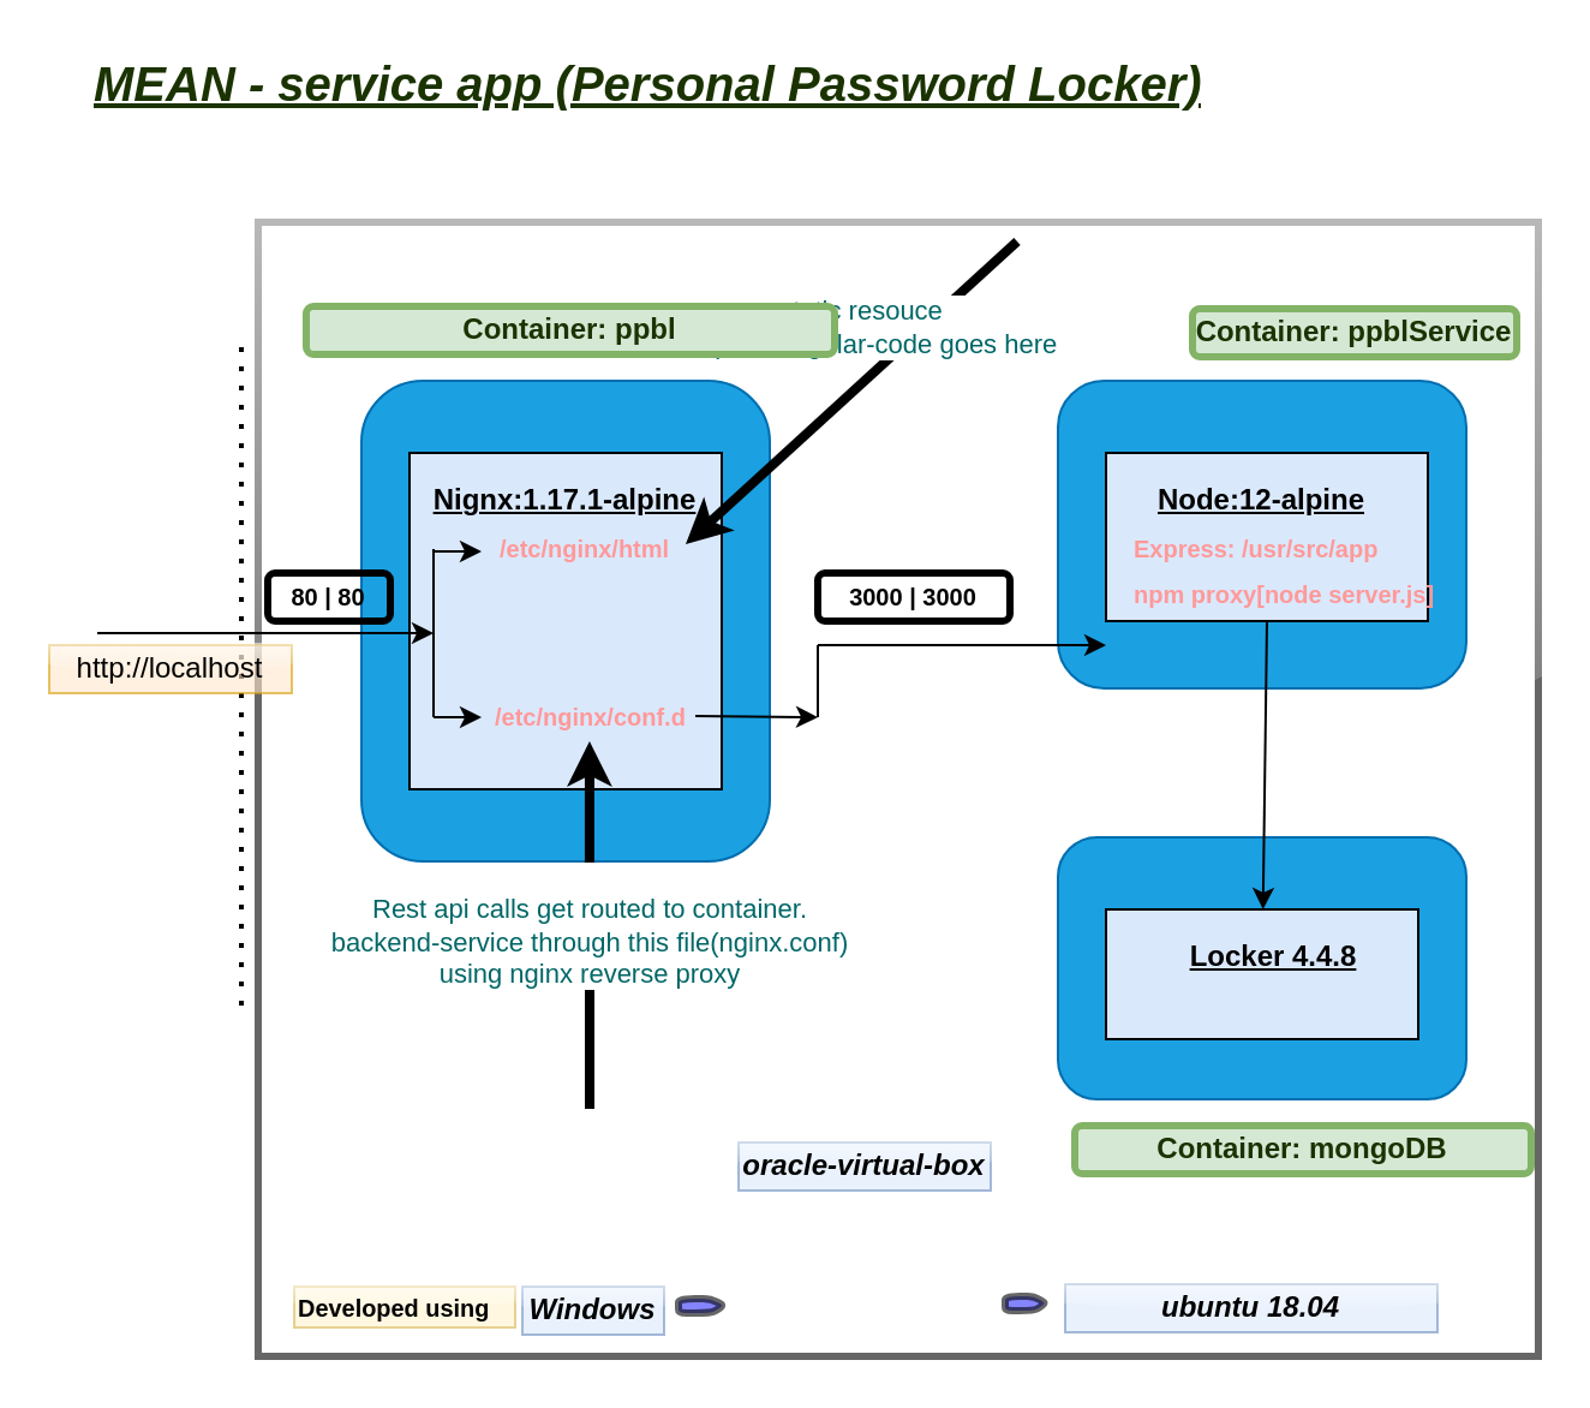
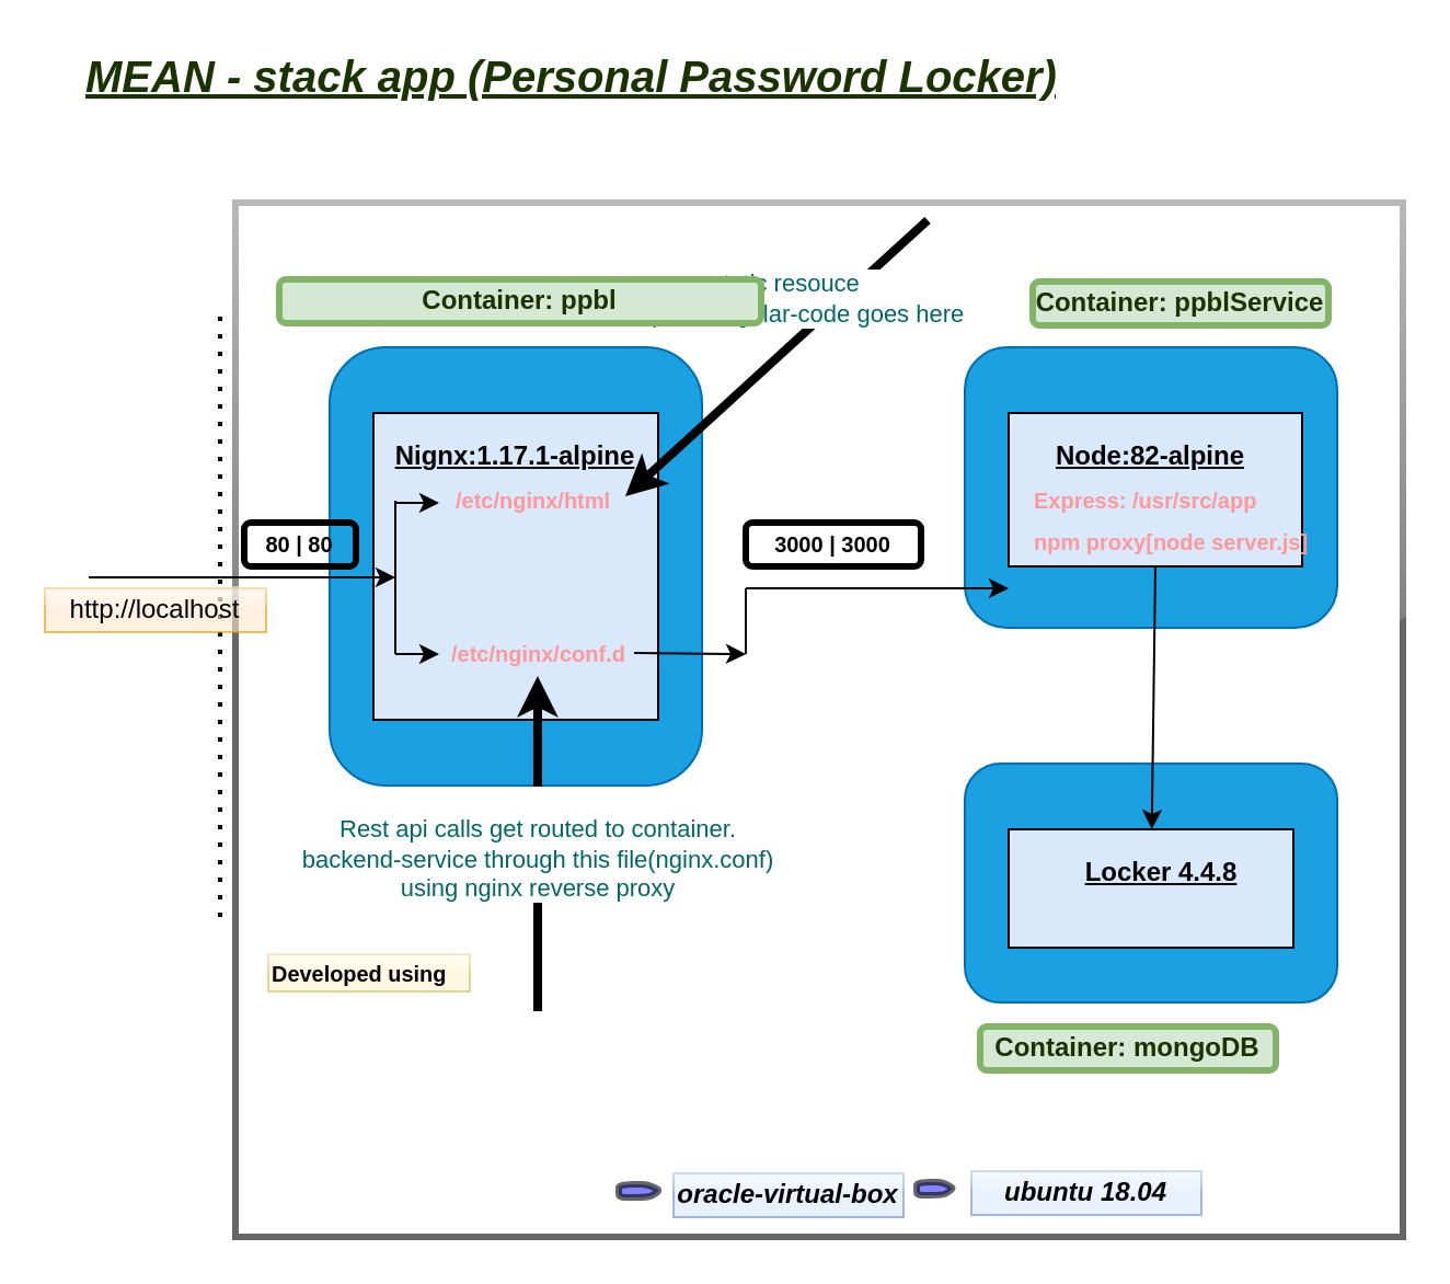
- <mxCell id="30" value="&lt;h1&gt;MEAN - service app (Personal Password Locker)&lt;br&gt;&lt;/h1&gt;&lt;p&gt;&lt;br&gt;&lt;/p&gt;" style="text;html=1;strokeColor=none;fillColor=none;spacing=5;spacingTop=-20;whiteSpace=wrap;overflow=hidden;rounded=0;glass=0;fontSize=10;align=left;fontStyle=6;fontColor=#1A3300;" parent="1" vertex="1"><mxGeometry x="34" y="20" width="478" height="39" as="geometry" /></mxCell>
+ <mxCell id="30" value="&lt;h1&gt;MEAN - stack app (Personal Password Locker)&lt;br&gt;&lt;/h1&gt;&lt;p&gt;&lt;br&gt;&lt;/p&gt;" style="text;html=1;strokeColor=none;fillColor=none;spacing=5;spacingTop=-20;whiteSpace=wrap;overflow=hidden;rounded=0;glass=0;fontSize=10;align=left;fontStyle=6;fontColor=#1A3300;" parent="1" vertex="1"><mxGeometry x="34" y="20" width="478" height="39" as="geometry" /></mxCell>
- <mxCell id="32" value="Container: ppblService" style="text;html=1;align=center;verticalAlign=middle;whiteSpace=wrap;rounded=1;glass=0;fontSize=12;strokeColor=#82b366;strokeWidth=3;fillColor=#d5e8d4;fontStyle=1;fontColor=#1A3300;" parent="1" vertex="1"><mxGeometry x="496" y="128" width="135" height="20" as="geometry" /></mxCell>
+ <mxCell id="32" value="Container: ppblService" style="text;html=1;align=center;verticalAlign=middle;whiteSpace=wrap;rounded=1;glass=0;fontSize=12;strokeColor=#82b366;strokeWidth=3;fillColor=#d5e8d4;fontStyle=1;fontColor=#1A3300;" parent="1" vertex="1"><mxGeometry x="471" y="128" width="135" height="20" as="geometry" /></mxCell>
- <mxCell id="15" value="Node:12-alpine" style="text;html=1;strokeColor=none;fillColor=none;align=center;verticalAlign=middle;whiteSpace=wrap;rounded=0;strokeWidth=8;glass=0;fontStyle=5" parent="1" vertex="1"><mxGeometry x="465" y="198" width="120" height="20" as="geometry" /></mxCell>
+ <mxCell id="15" value="Node:82-alpine" style="text;html=1;strokeColor=none;fillColor=none;align=center;verticalAlign=middle;whiteSpace=wrap;rounded=0;strokeWidth=8;glass=0;fontStyle=5" parent="1" vertex="1"><mxGeometry x="465" y="198" width="120" height="20" as="geometry" /></mxCell>
- <mxCell id="31" value="Container: mongoDB" style="text;html=1;align=center;verticalAlign=middle;whiteSpace=wrap;rounded=1;glass=0;fontSize=12;strokeColor=#82b366;strokeWidth=3;fillColor=#d5e8d4;fontStyle=1;fontColor=#1A3300;" parent="1" vertex="1"><mxGeometry x="447" y="468" width="190" height="20" as="geometry" /></mxCell>
+ <mxCell id="31" value="Container: mongoDB" style="text;html=1;align=center;verticalAlign=middle;whiteSpace=wrap;rounded=1;glass=0;fontSize=12;strokeColor=#82b366;strokeWidth=3;fillColor=#d5e8d4;fontStyle=1;fontColor=#1A3300;" parent="1" vertex="1"><mxGeometry x="447" y="468" width="135" height="20" as="geometry" /></mxCell>
- <mxCell id="40" value="oracle-virtual-box" style="text;html=1;strokeColor=#6c8ebf;fillColor=#dae8fc;align=center;verticalAlign=middle;whiteSpace=wrap;rounded=0;glass=1;fontSize=12;opacity=60;fontStyle=3" parent="1" vertex="1"><mxGeometry x="307" y="475" width="105" height="20" as="geometry" /></mxCell>
+ <mxCell id="40" value="oracle-virtual-box" style="text;html=1;strokeColor=#6c8ebf;fillColor=#dae8fc;align=center;verticalAlign=middle;whiteSpace=wrap;rounded=0;glass=1;fontSize=12;opacity=60;fontStyle=3" parent="1" vertex="1"><mxGeometry x="307" y="535" width="105" height="20" as="geometry" /></mxCell>
- <mxCell id="36" value="&lt;h5&gt;Developed using&amp;nbsp;&amp;nbsp;&amp;nbsp; &lt;/h5&gt;" style="text;html=1;strokeColor=#d6b656;fillColor=#fff2cc;align=center;verticalAlign=middle;whiteSpace=wrap;rounded=0;glass=1;fontSize=12;opacity=60;" parent="1" vertex="1"><mxGeometry x="122" y="535" width="92" height="17" as="geometry" /></mxCell>
+ <mxCell id="36" value="&lt;h5&gt;Developed using&amp;nbsp;&amp;nbsp;&amp;nbsp; &lt;/h5&gt;" style="text;html=1;strokeColor=#d6b656;fillColor=#fff2cc;align=center;verticalAlign=middle;whiteSpace=wrap;rounded=0;glass=1;fontSize=12;opacity=60;" parent="1" vertex="1"><mxGeometry x="122" y="435" width="92" height="17" as="geometry" /></mxCell>
- <mxCell id="41" value="ubuntu 18.04" style="text;html=1;strokeColor=#6c8ebf;fillColor=#dae8fc;align=center;verticalAlign=middle;whiteSpace=wrap;rounded=0;glass=1;fontSize=12;opacity=60;fontStyle=3" parent="1" vertex="1"><mxGeometry x="443" y="534" width="155" height="20" as="geometry" /></mxCell>
+ <mxCell id="41" value="ubuntu 18.04" style="text;html=1;strokeColor=#6c8ebf;fillColor=#dae8fc;align=center;verticalAlign=middle;whiteSpace=wrap;rounded=0;glass=1;fontSize=12;opacity=60;fontStyle=3" parent="1" vertex="1"><mxGeometry x="443" y="534" width="105" height="20" as="geometry" /></mxCell>
- <mxCell id="39" value="Windows" style="text;html=1;strokeColor=#6c8ebf;fillColor=#dae8fc;align=center;verticalAlign=middle;whiteSpace=wrap;rounded=0;glass=1;fontSize=12;opacity=60;fontStyle=3" parent="1" vertex="1"><mxGeometry x="217" y="535" width="59" height="20" as="geometry" /></mxCell>
